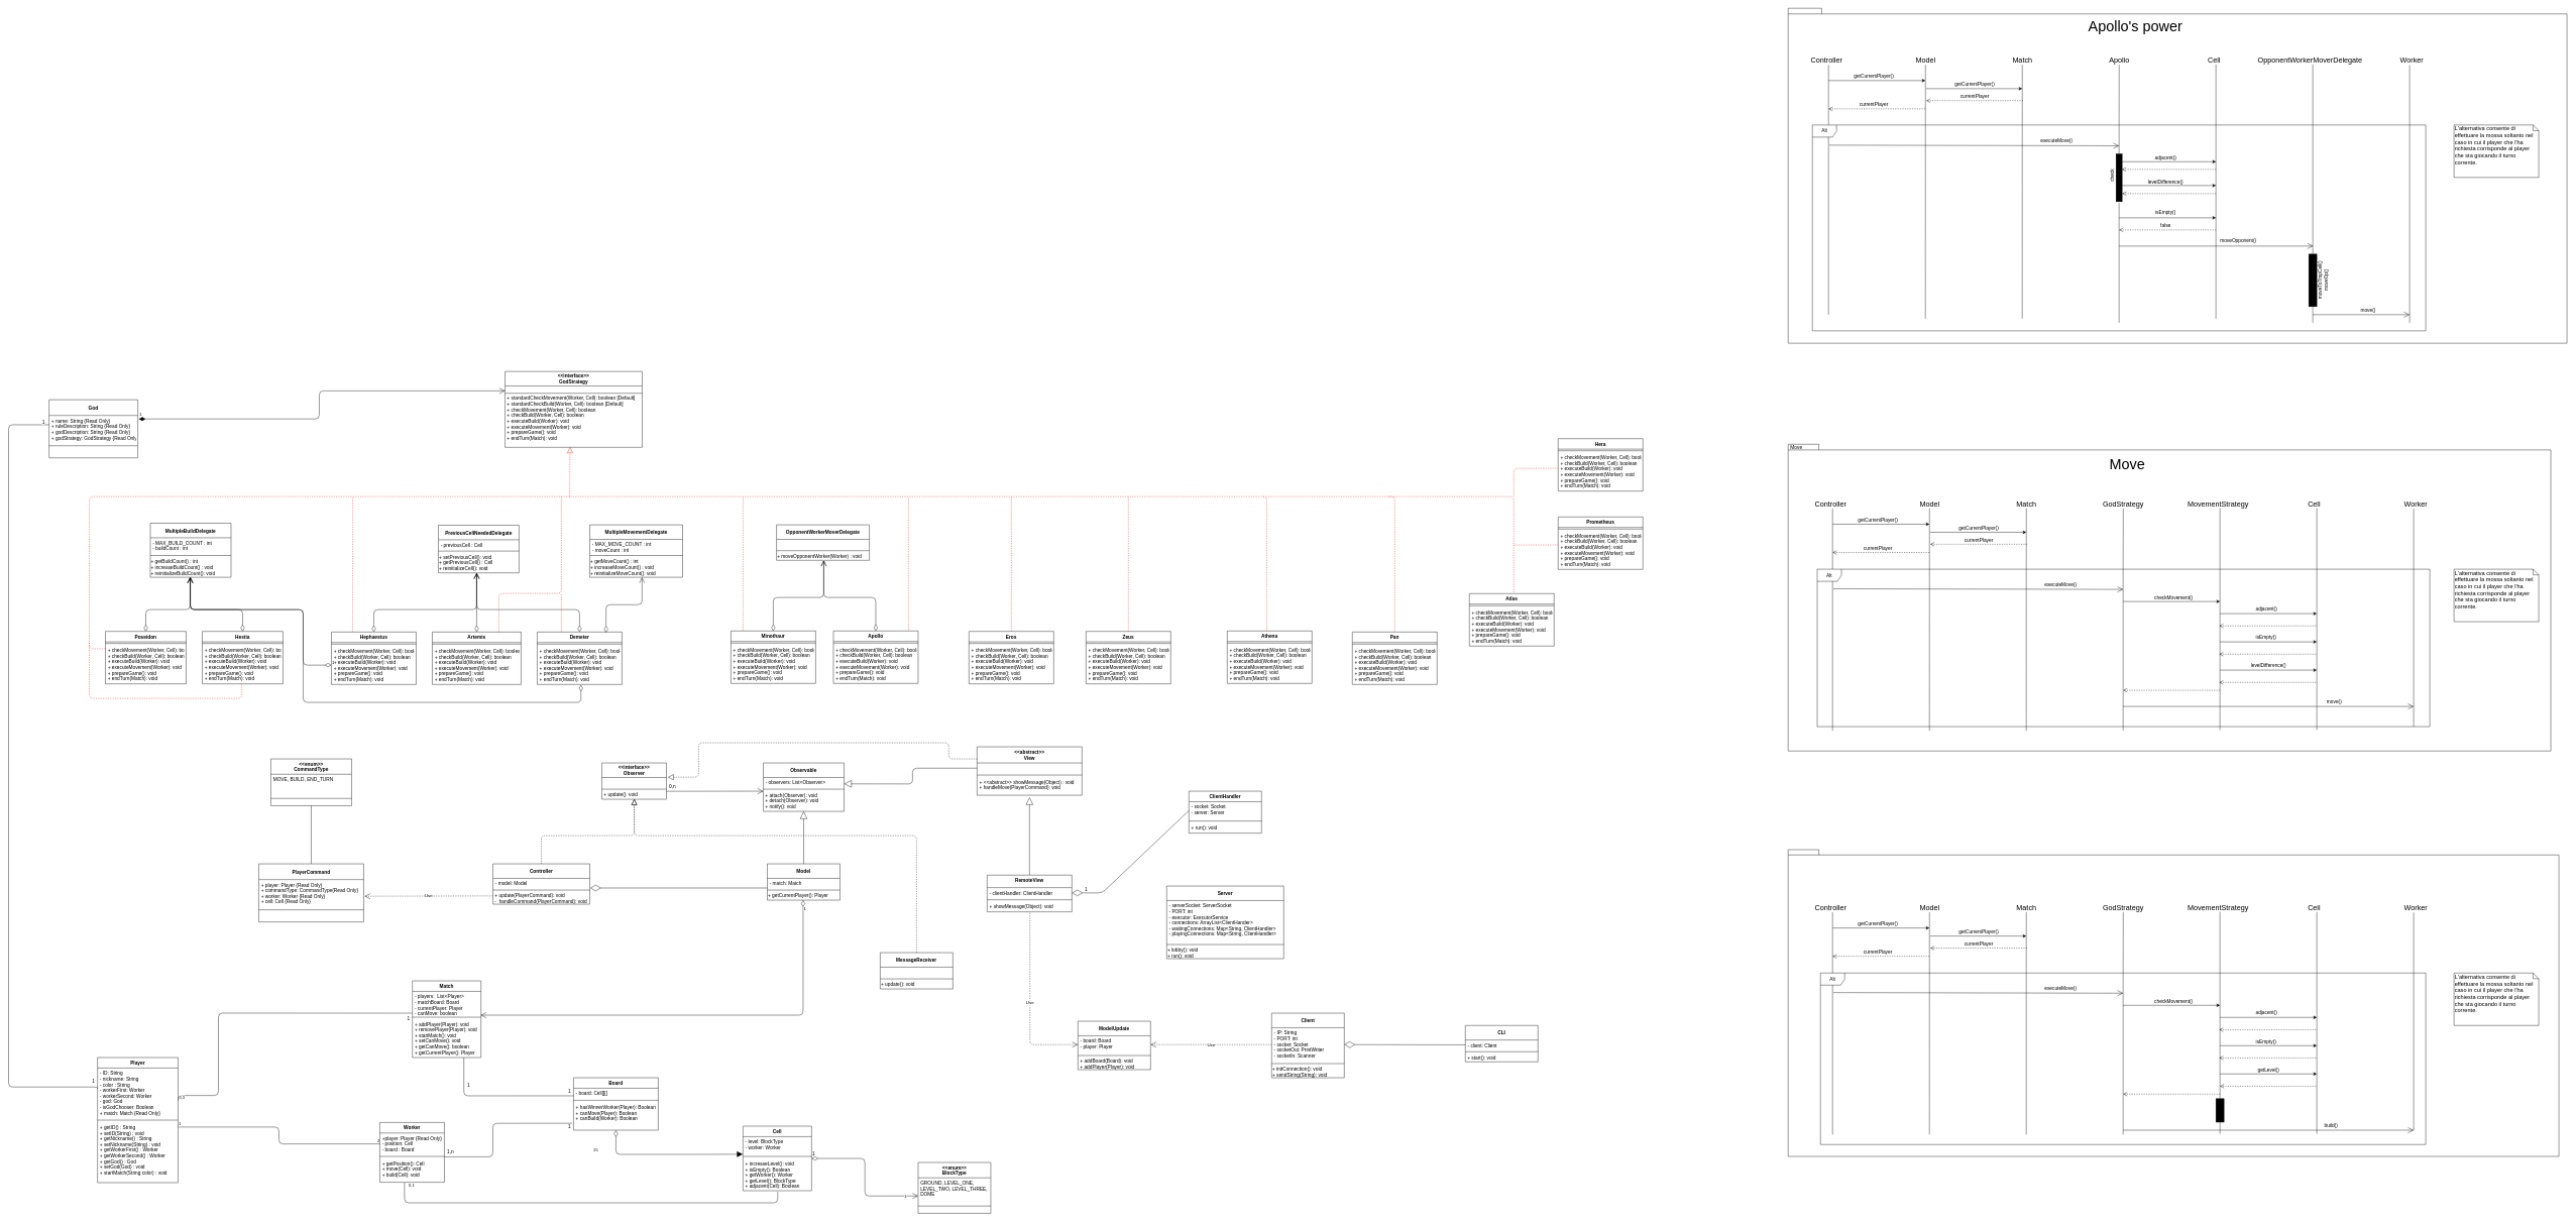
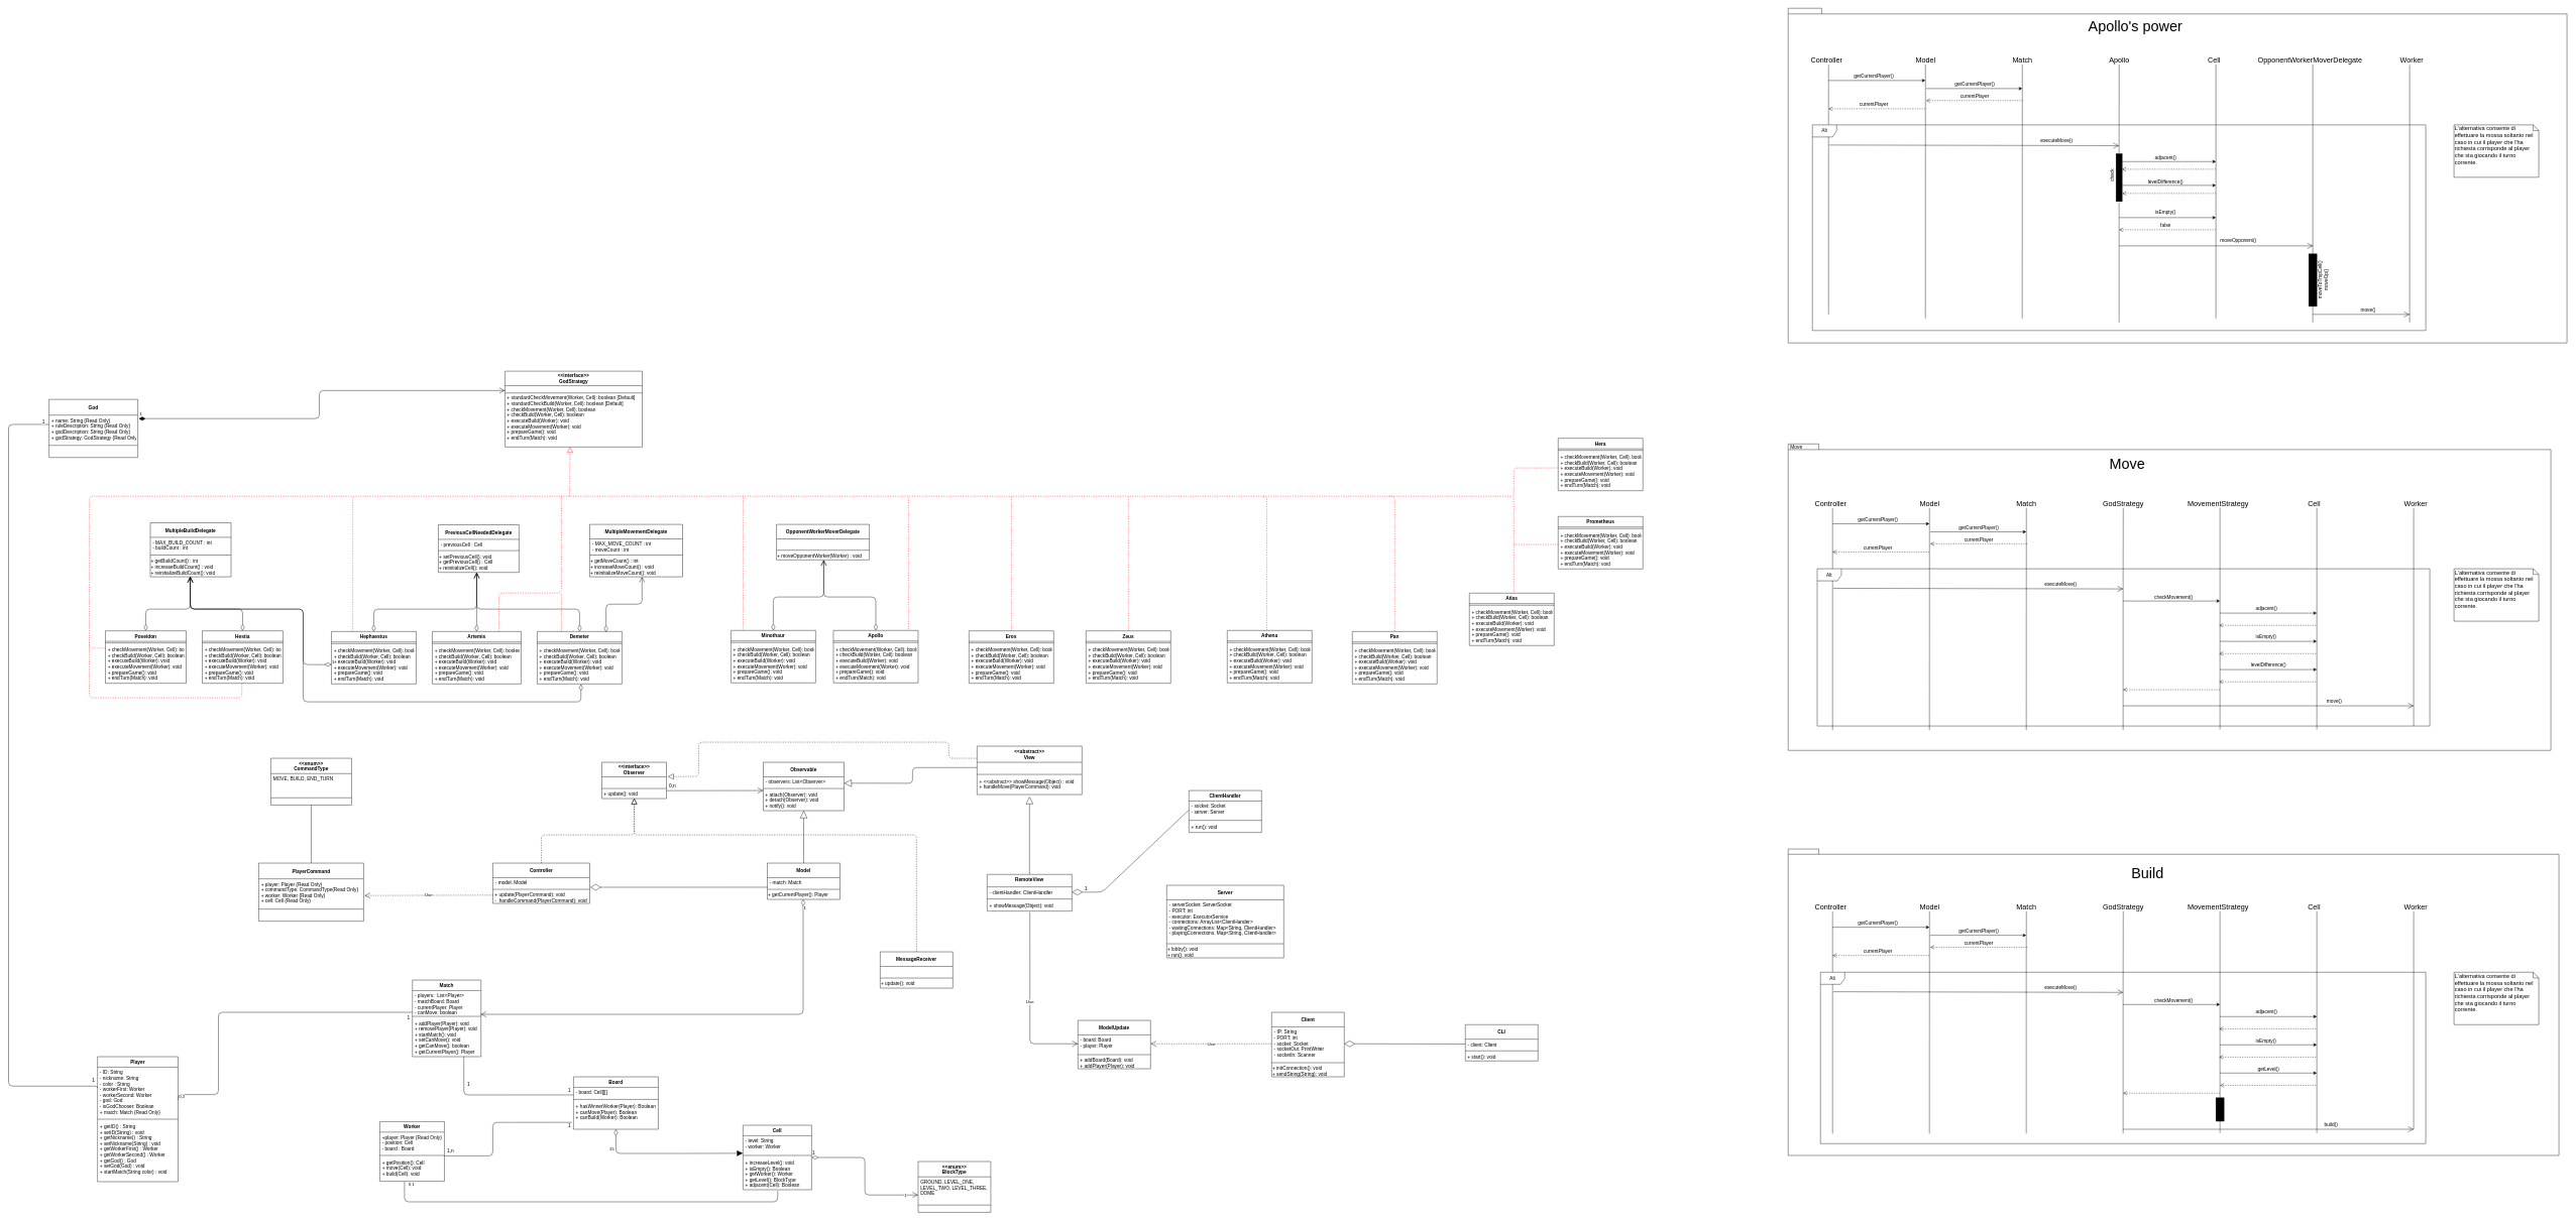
+ <mxCell id="205" value="&lt;font style=&quot;font-size: 36px&quot;&gt;Build&lt;/font&gt;" style="text;html=1;align=center;verticalAlign=middle;resizable=0;points=[];autosize=1;" parent="1" vertex="1"><mxGeometry x="5270" y="2150" width="100" height="30" as="geometry" /></mxCell>
- <mxCell id="324" value="Use" style="endArrow=open;endSize=12;dashed=1;html=1;exitX=0.504;exitY=1.102;exitDx=0;exitDy=0;exitPerimeter=0;entryX=0;entryY=0.5;entryDx=0;entryDy=0;" parent="1" source="341" target="331" edge="1"><mxGeometry width="160" relative="1" as="geometry"><mxPoint x="2740" y="2380" as="sourcePoint" /><mxPoint x="2900" y="2380" as="targetPoint" /><Array as="points"><mxPoint x="2551" y="2588" /></Array></mxGeometry></mxCell>
+ <mxCell id="324" value="Use" style="endArrow=open;endSize=12;dashed=0;html=1;exitX=0.504;exitY=1.102;exitDx=0;exitDy=0;exitPerimeter=0;entryX=0;entryY=0.5;entryDx=0;entryDy=0;" parent="1" source="341" target="331" edge="1"><mxGeometry width="160" relative="1" as="geometry"><mxPoint x="2740" y="2380" as="sourcePoint" /><mxPoint x="2900" y="2380" as="targetPoint" /><Array as="points"><mxPoint x="2551" y="2588" /></Array></mxGeometry></mxCell>
- <mxCell id="6" value="" style="endArrow=none;html=1;edgeStyle=orthogonalEdgeStyle;entryX=0;entryY=0.5;entryDx=0;entryDy=0;exitX=1.001;exitY=0.081;exitDx=0;exitDy=0;exitPerimeter=0;" parent="1" source="36" target="42" edge="1"><mxGeometry relative="1" as="geometry"><mxPoint x="480" y="2740" as="sourcePoint" /><mxPoint x="880" y="2760" as="targetPoint" /></mxGeometry></mxCell>
- <mxCell id="7" value="1" style="resizable=0;html=1;align=left;verticalAlign=bottom;labelBackgroundColor=#ffffff;fontSize=10;" parent="6" connectable="0" vertex="1"><mxGeometry x="-1" relative="1" as="geometry" /></mxCell>
- <mxCell id="8" value="2" style="resizable=0;html=1;align=right;verticalAlign=bottom;labelBackgroundColor=#ffffff;fontSize=10;" parent="6" connectable="0" vertex="1"><mxGeometry x="1" relative="1" as="geometry" /></mxCell>
- <mxCell id="50" value="- level: BlockType&#10;- worker: Worker&#10;" style="text;strokeColor=none;fillColor=none;align=left;verticalAlign=top;spacingLeft=4;spacingRight=4;overflow=hidden;rotatable=0;points=[[0,0.5],[1,0.5]];portConstraint=eastwest;" parent="49" vertex="1"><mxGeometry y="26" width="170" height="44" as="geometry" /></mxCell>
+ <mxCell id="50" value="- level: String&#10;- worker: Worker&#10;" style="text;strokeColor=none;fillColor=none;align=left;verticalAlign=top;spacingLeft=4;spacingRight=4;overflow=hidden;rotatable=0;points=[[0,0.5],[1,0.5]];portConstraint=eastwest;" parent="49" vertex="1"><mxGeometry y="26" width="170" height="44" as="geometry" /></mxCell>
- <mxCell id="18" value="&lt;font style=&quot;font-size: 10px&quot;&gt;25&lt;/font&gt;" style="text;html=1;align=center;verticalAlign=middle;resizable=0;points=[];autosize=1;fontSize=12;" parent="1" vertex="1"><mxGeometry x="1460" y="2840" width="30" height="20" as="geometry" /></mxCell>
+ <mxCell id="18" value="&lt;font style=&quot;font-size: 10px&quot;&gt;25&lt;/font&gt;" style="text;html=1;align=center;verticalAlign=middle;resizable=0;points=[];autosize=1;fontSize=12;" parent="1" vertex="1"><mxGeometry x="1500" y="2840" width="30" height="20" as="geometry" /></mxCell>
